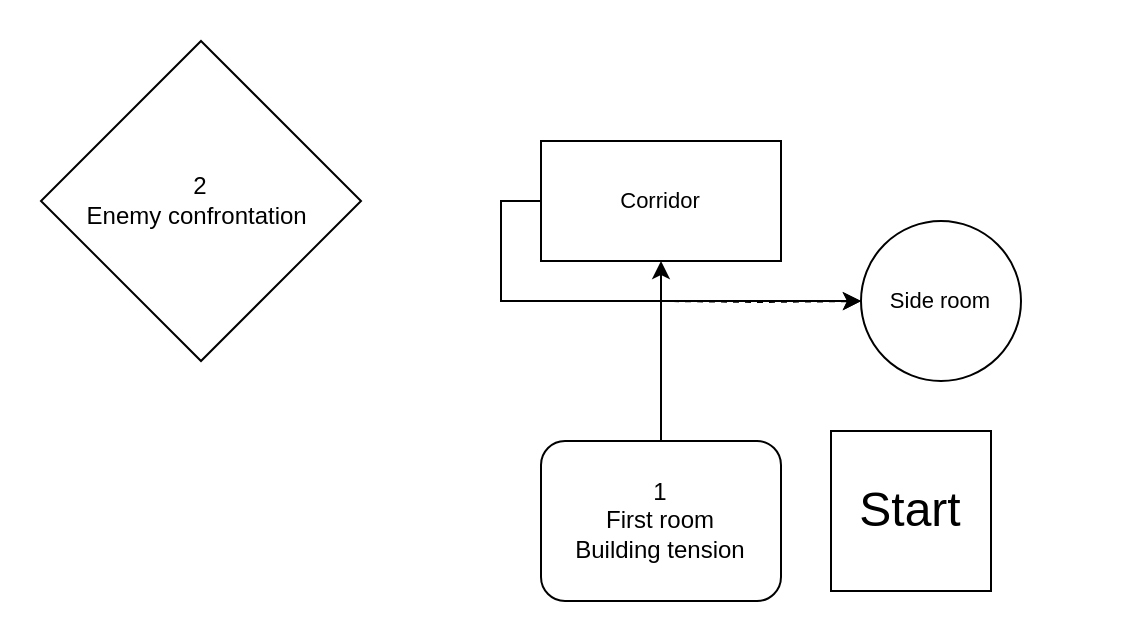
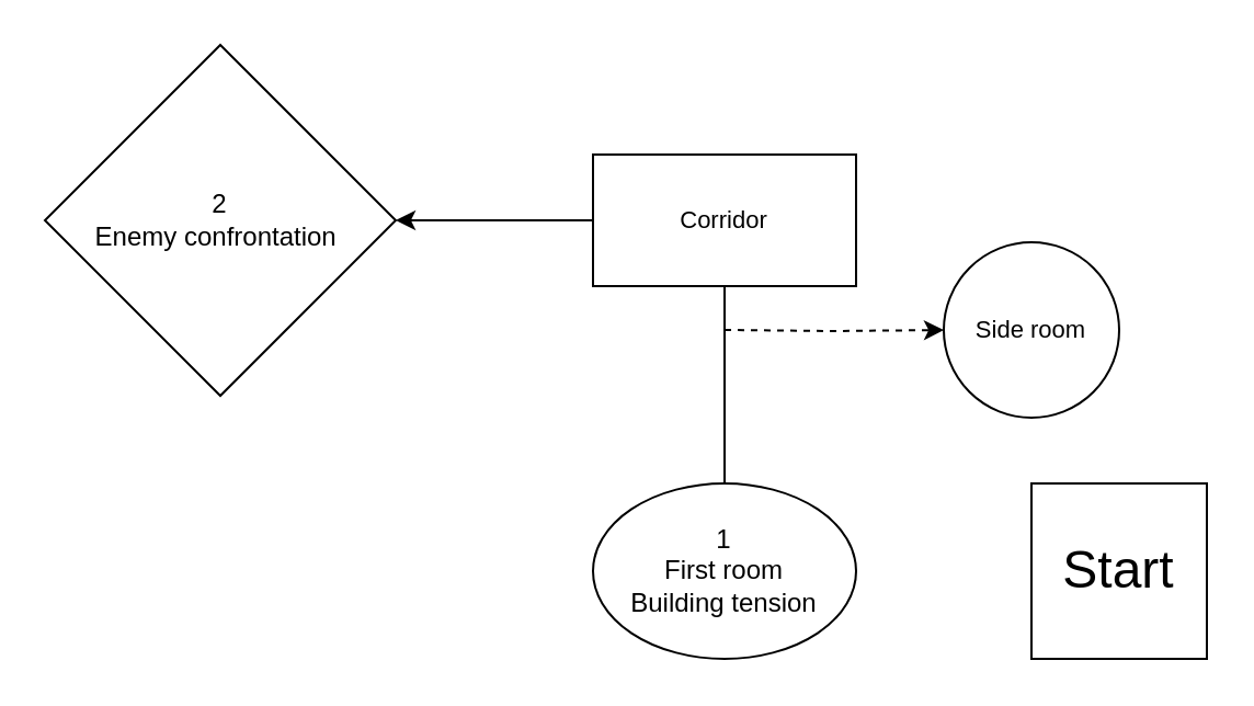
- <mxCell id="3" style="edgeStyle=orthogonalEdgeStyle;rounded=0;orthogonalLoop=1;jettySize=auto;html=1;exitX=0.5;exitY=0;exitDx=0;exitDy=0;entryX=0.5;entryY=1;entryDx=0;entryDy=0;" edge="1" parent="1" source="4" target="9"><mxGeometry relative="1" as="geometry" /></mxCell>
+ <mxCell id="3" style="edgeStyle=orthogonalEdgeStyle;rounded=0;orthogonalLoop=1;jettySize=auto;html=1;exitX=0.5;exitY=0;exitDx=0;exitDy=0;entryX=0.5;entryY=1;entryDx=0;entryDy=0;endArrow=none;" edge="1" parent="1" source="4" target="9"><mxGeometry relative="1" as="geometry" /></mxCell>
- <mxCell id="8" style="edgeStyle=orthogonalEdgeStyle;rounded=0;orthogonalLoop=1;jettySize=auto;html=1;exitX=0;exitY=0.5;exitDx=0;exitDy=0;" edge="1" parent="1" source="9" target="7"><mxGeometry relative="1" as="geometry" /></mxCell>
+ <mxCell id="8" style="edgeStyle=orthogonalEdgeStyle;rounded=0;orthogonalLoop=1;jettySize=auto;html=1;exitX=0;exitY=0.5;exitDx=0;exitDy=0;entryX=1;entryY=0.5;entryDx=0;entryDy=0;" edge="1" parent="1" source="9" target="5"><mxGeometry relative="1" as="geometry" /></mxCell>
- <mxCell id="2" value="&lt;font style=&quot;font-size: 24px;&quot;&gt;Start&lt;/font&gt;" style="whiteSpace=wrap;html=1;aspect=fixed;" parent="1" vertex="1"><mxGeometry x="415" y="215" width="80" height="80" as="geometry" /></mxCell>
+ <mxCell id="2" value="&lt;font style=&quot;font-size: 24px;&quot;&gt;Start&lt;/font&gt;" style="whiteSpace=wrap;html=1;aspect=fixed;" parent="1" vertex="1"><mxGeometry x="470" y="220" width="80" height="80" as="geometry" /></mxCell>
- <mxCell id="4" value="1&lt;br&gt;First room&lt;br&gt;Building tension" style="whiteSpace=wrap;html=1;rounded=1;" parent="1" vertex="1"><mxGeometry x="270" y="220" width="120" height="80" as="geometry" /></mxCell>
+ <mxCell id="4" value="1&lt;br&gt;First room&lt;br&gt;Building tension" style="ellipse;whiteSpace=wrap;html=1;" parent="1" vertex="1"><mxGeometry x="270" y="220" width="120" height="80" as="geometry" /></mxCell>
